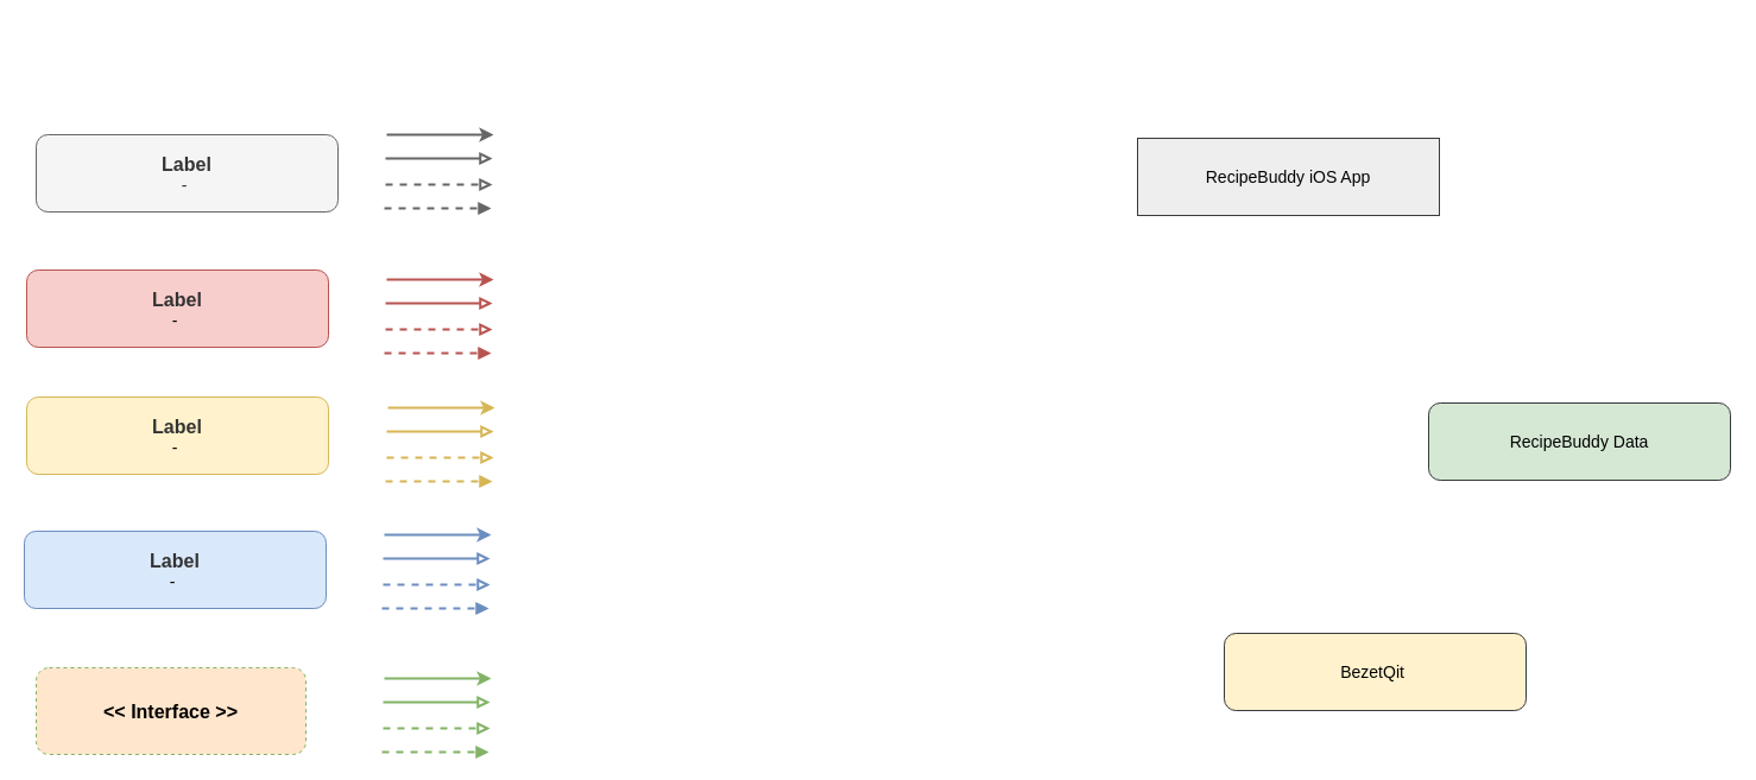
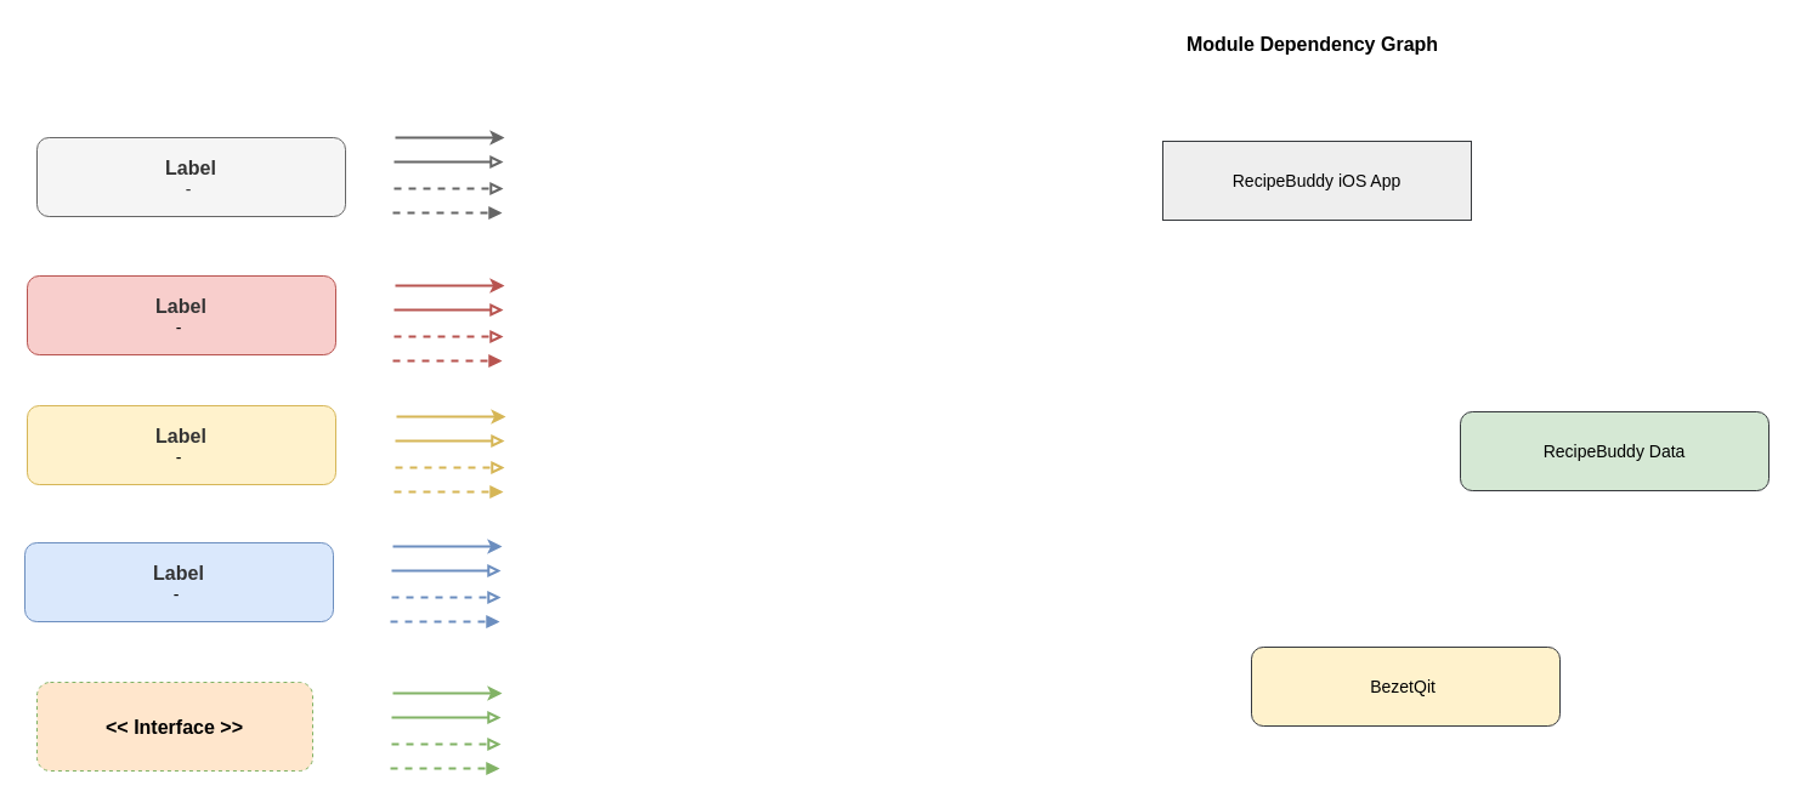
+ <mxCell id="30" value="Module Dependency Graph" style="text;html=1;align=center;verticalAlign=middle;resizable=0;points=[];autosize=1;strokeColor=none;fillColor=none;fontSize=16;fontStyle=1" vertex="1" parent="1"><mxGeometry x="973" y="20" width="214" height="31" as="geometry" /></mxCell>
